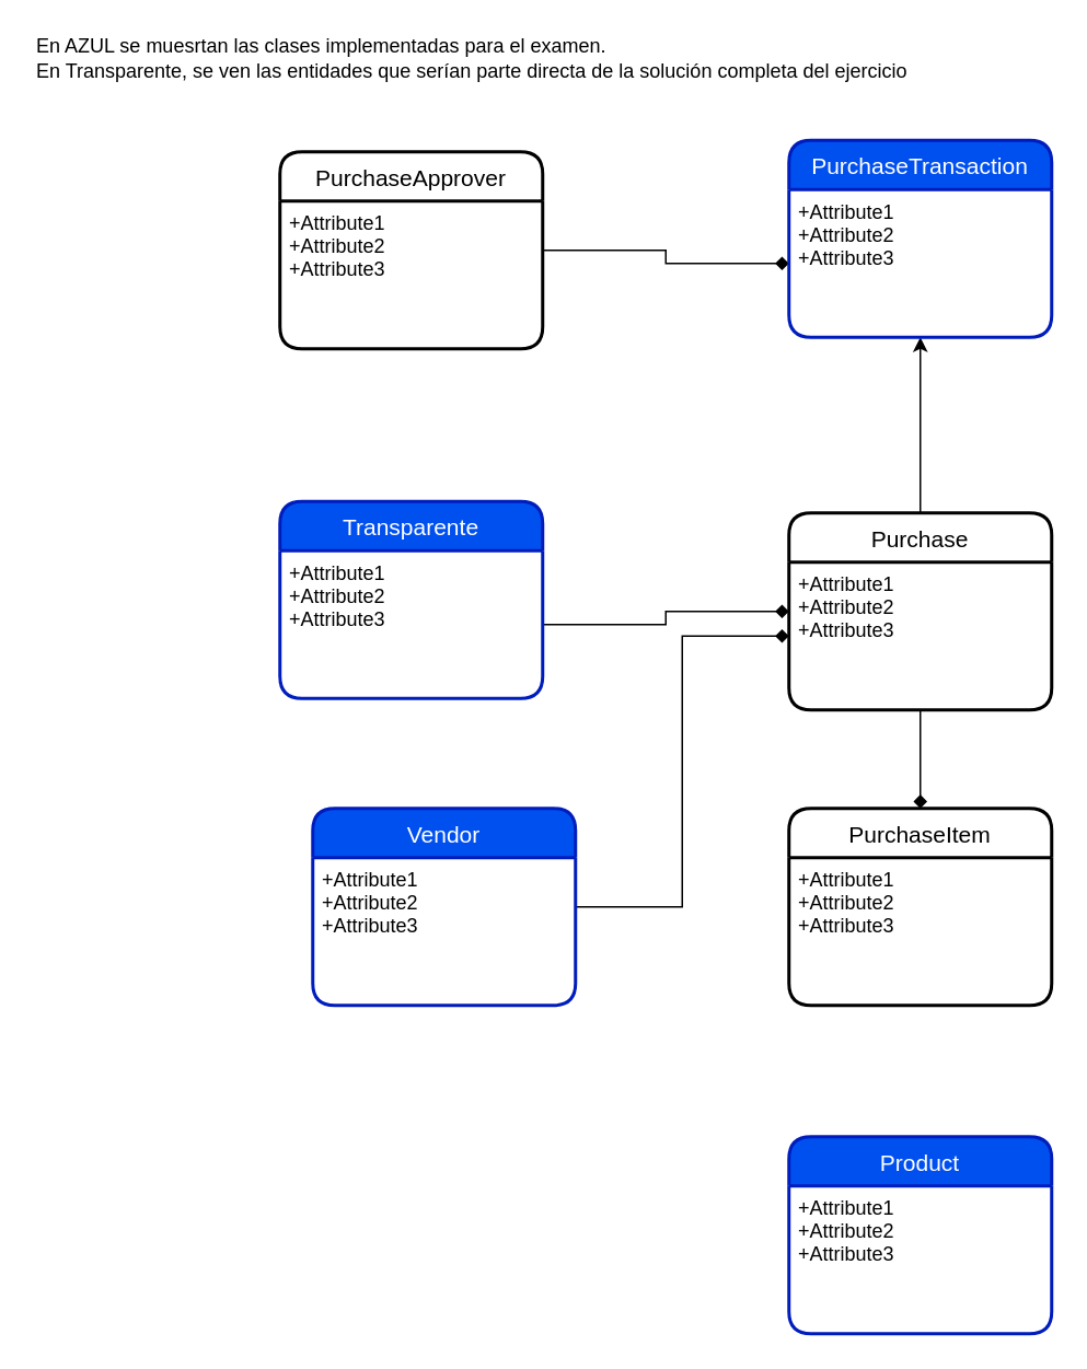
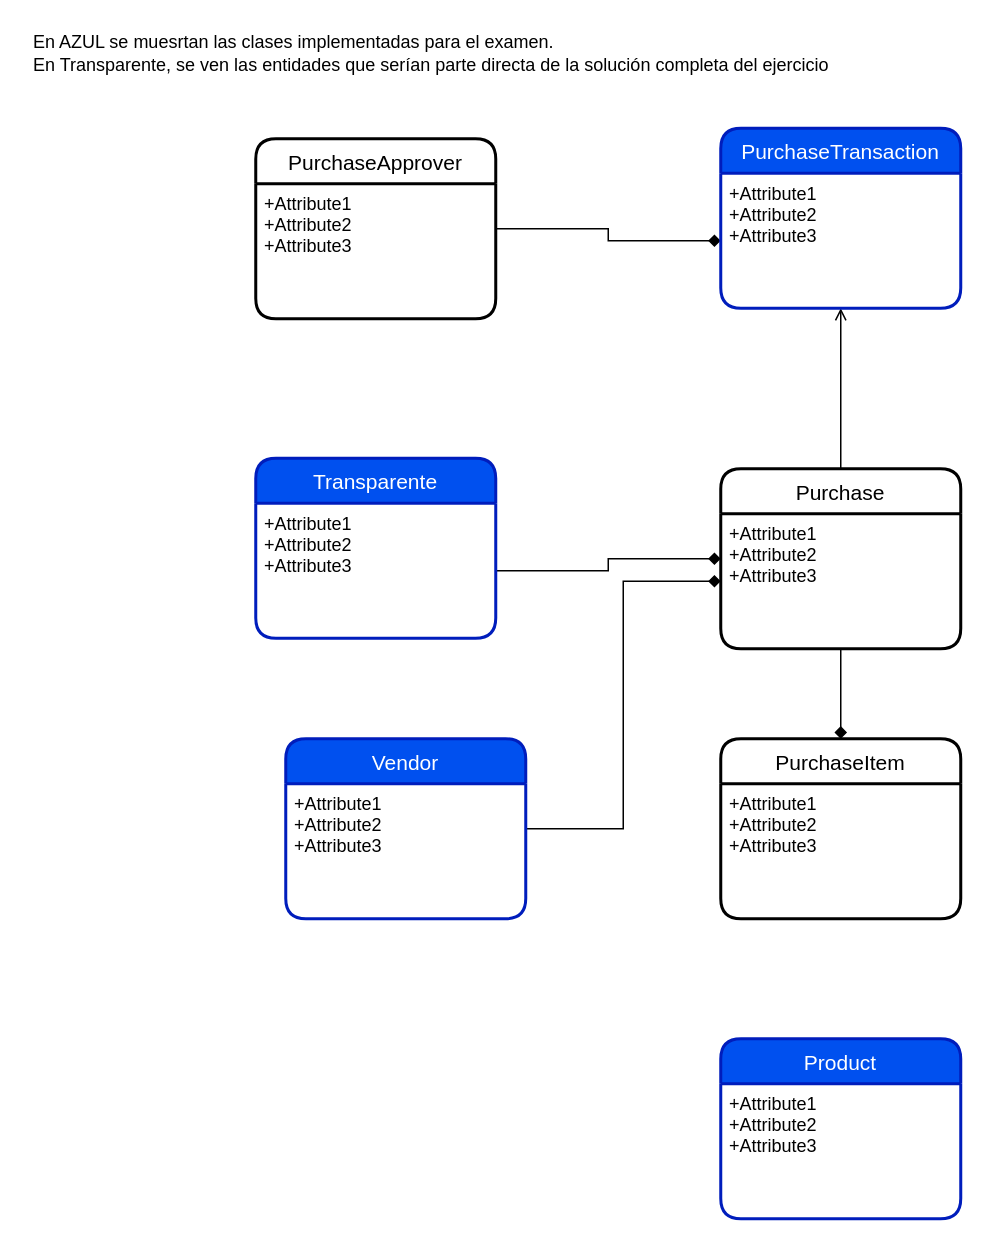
- <mxCell id="2" value="" style="edgeStyle=orthogonalEdgeStyle;rounded=0;orthogonalLoop=1;jettySize=auto;html=1;" edge="1" parent="1" source="8" target="12"><mxGeometry relative="1" as="geometry" /></mxCell>
+ <mxCell id="2" value="" style="edgeStyle=orthogonalEdgeStyle;rounded=0;orthogonalLoop=1;jettySize=auto;html=1;endArrow=open;" edge="1" parent="1" source="8" target="12"><mxGeometry relative="1" as="geometry" /></mxCell>
